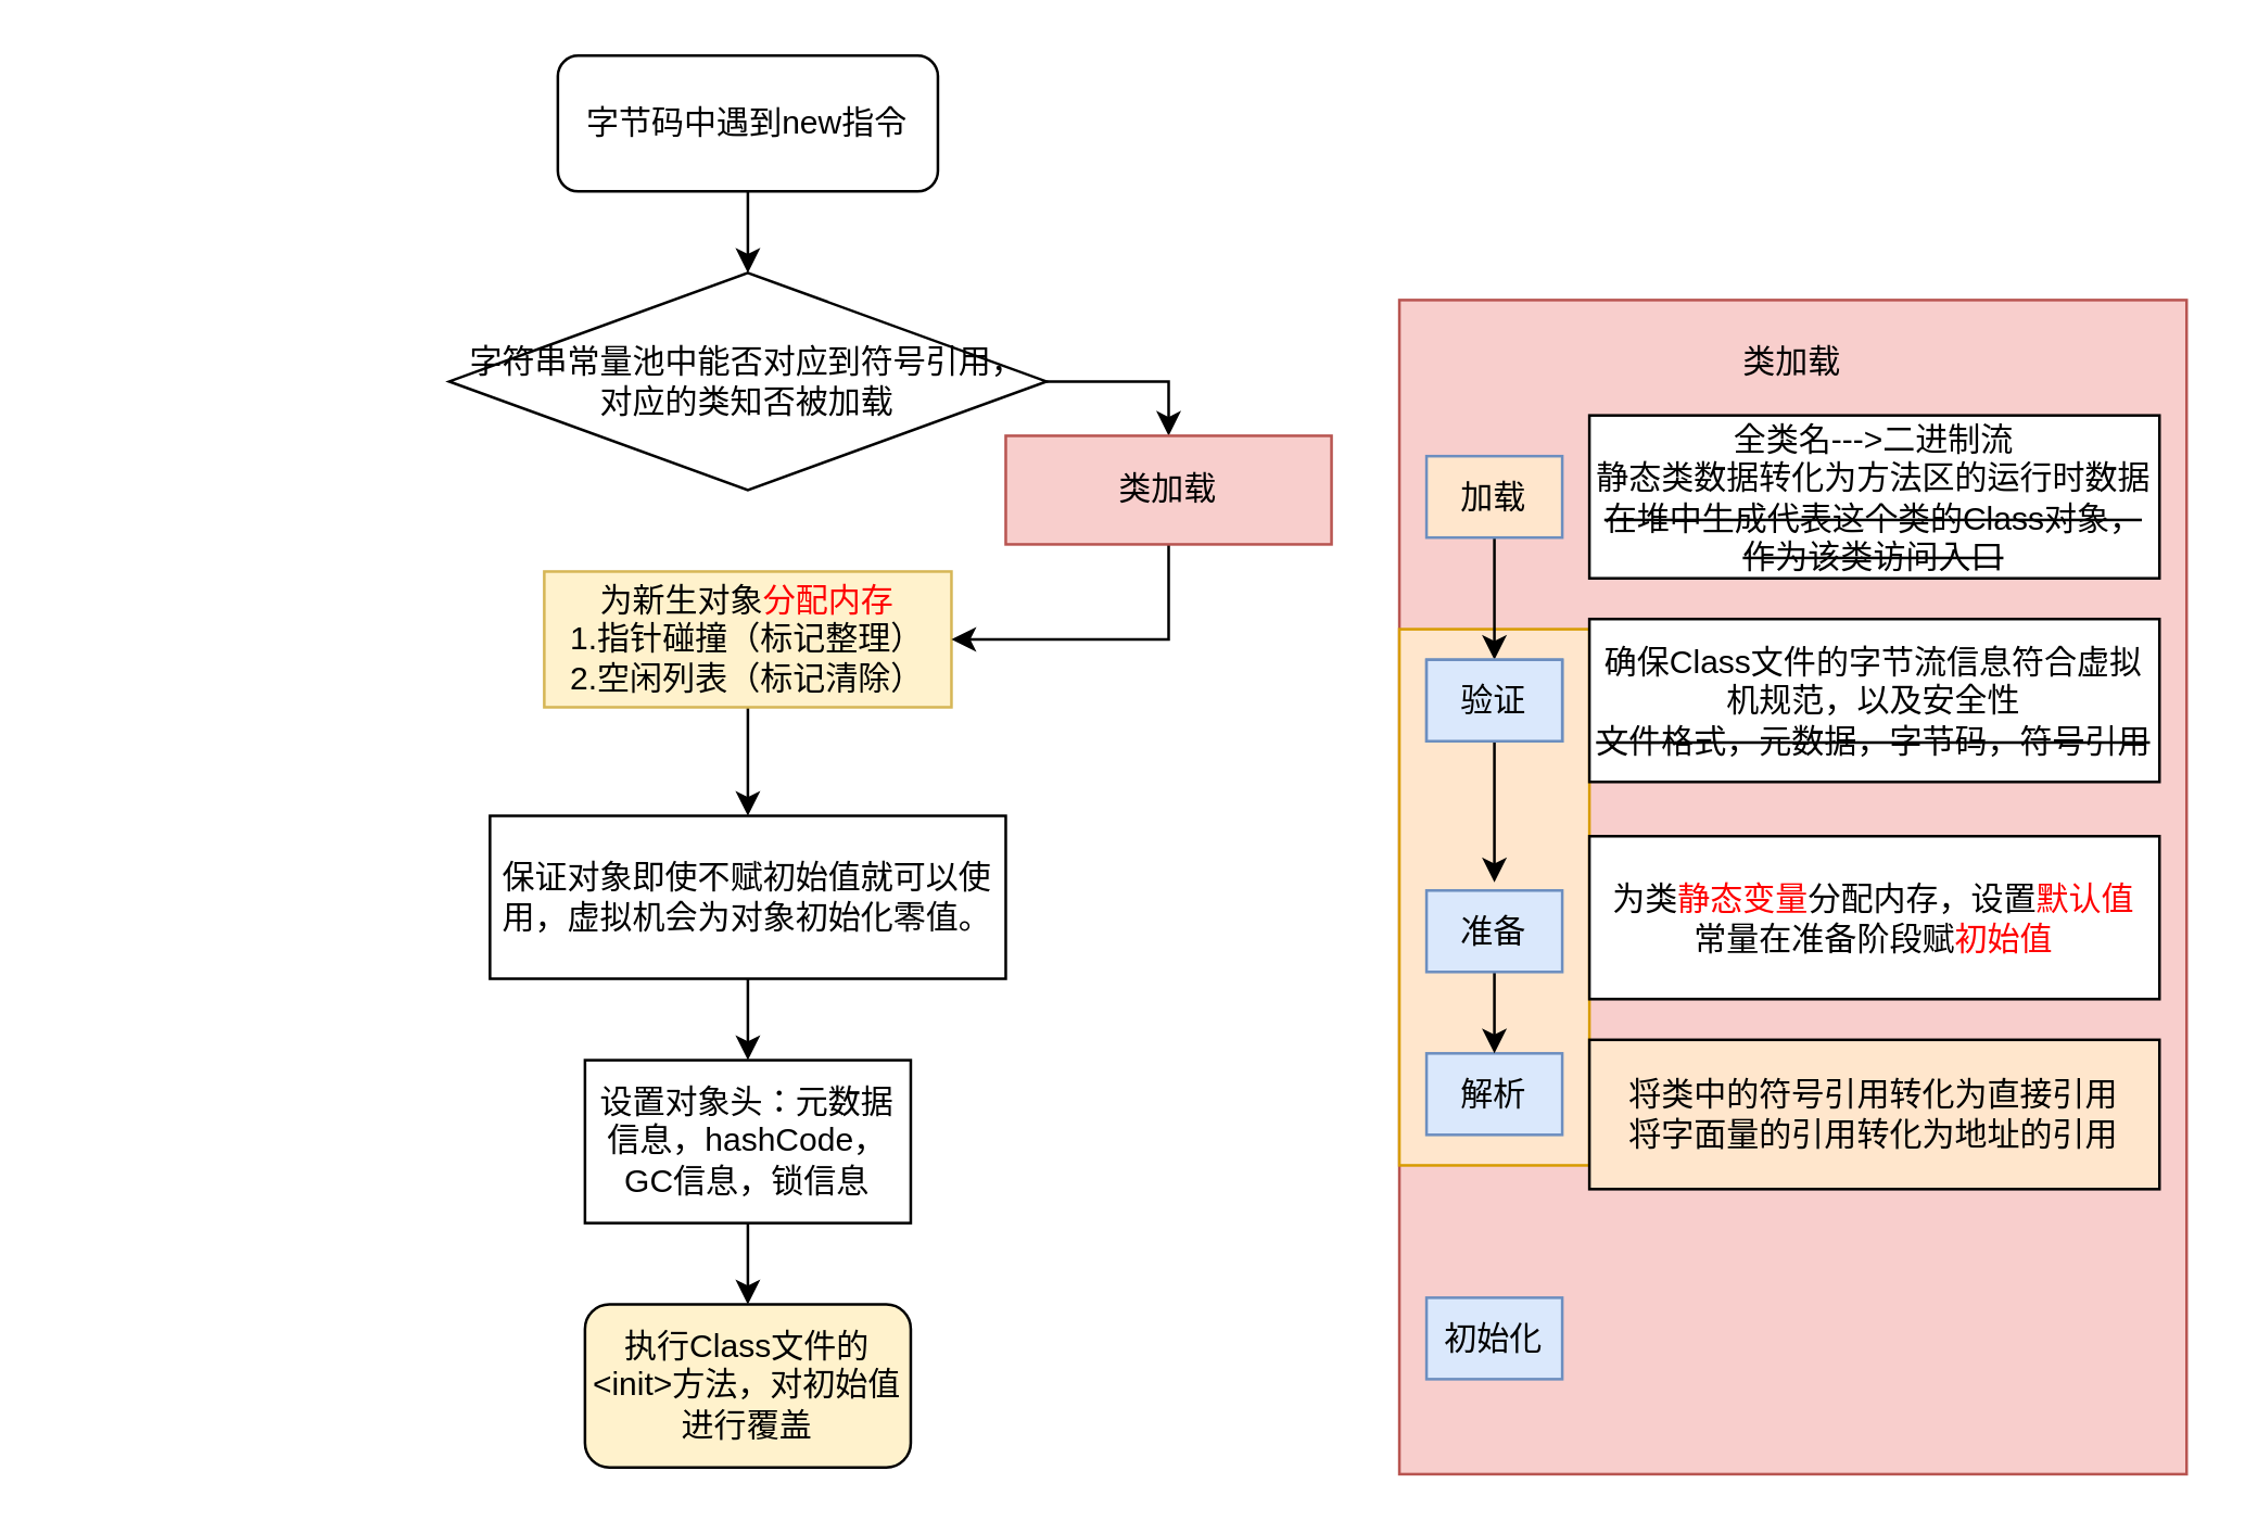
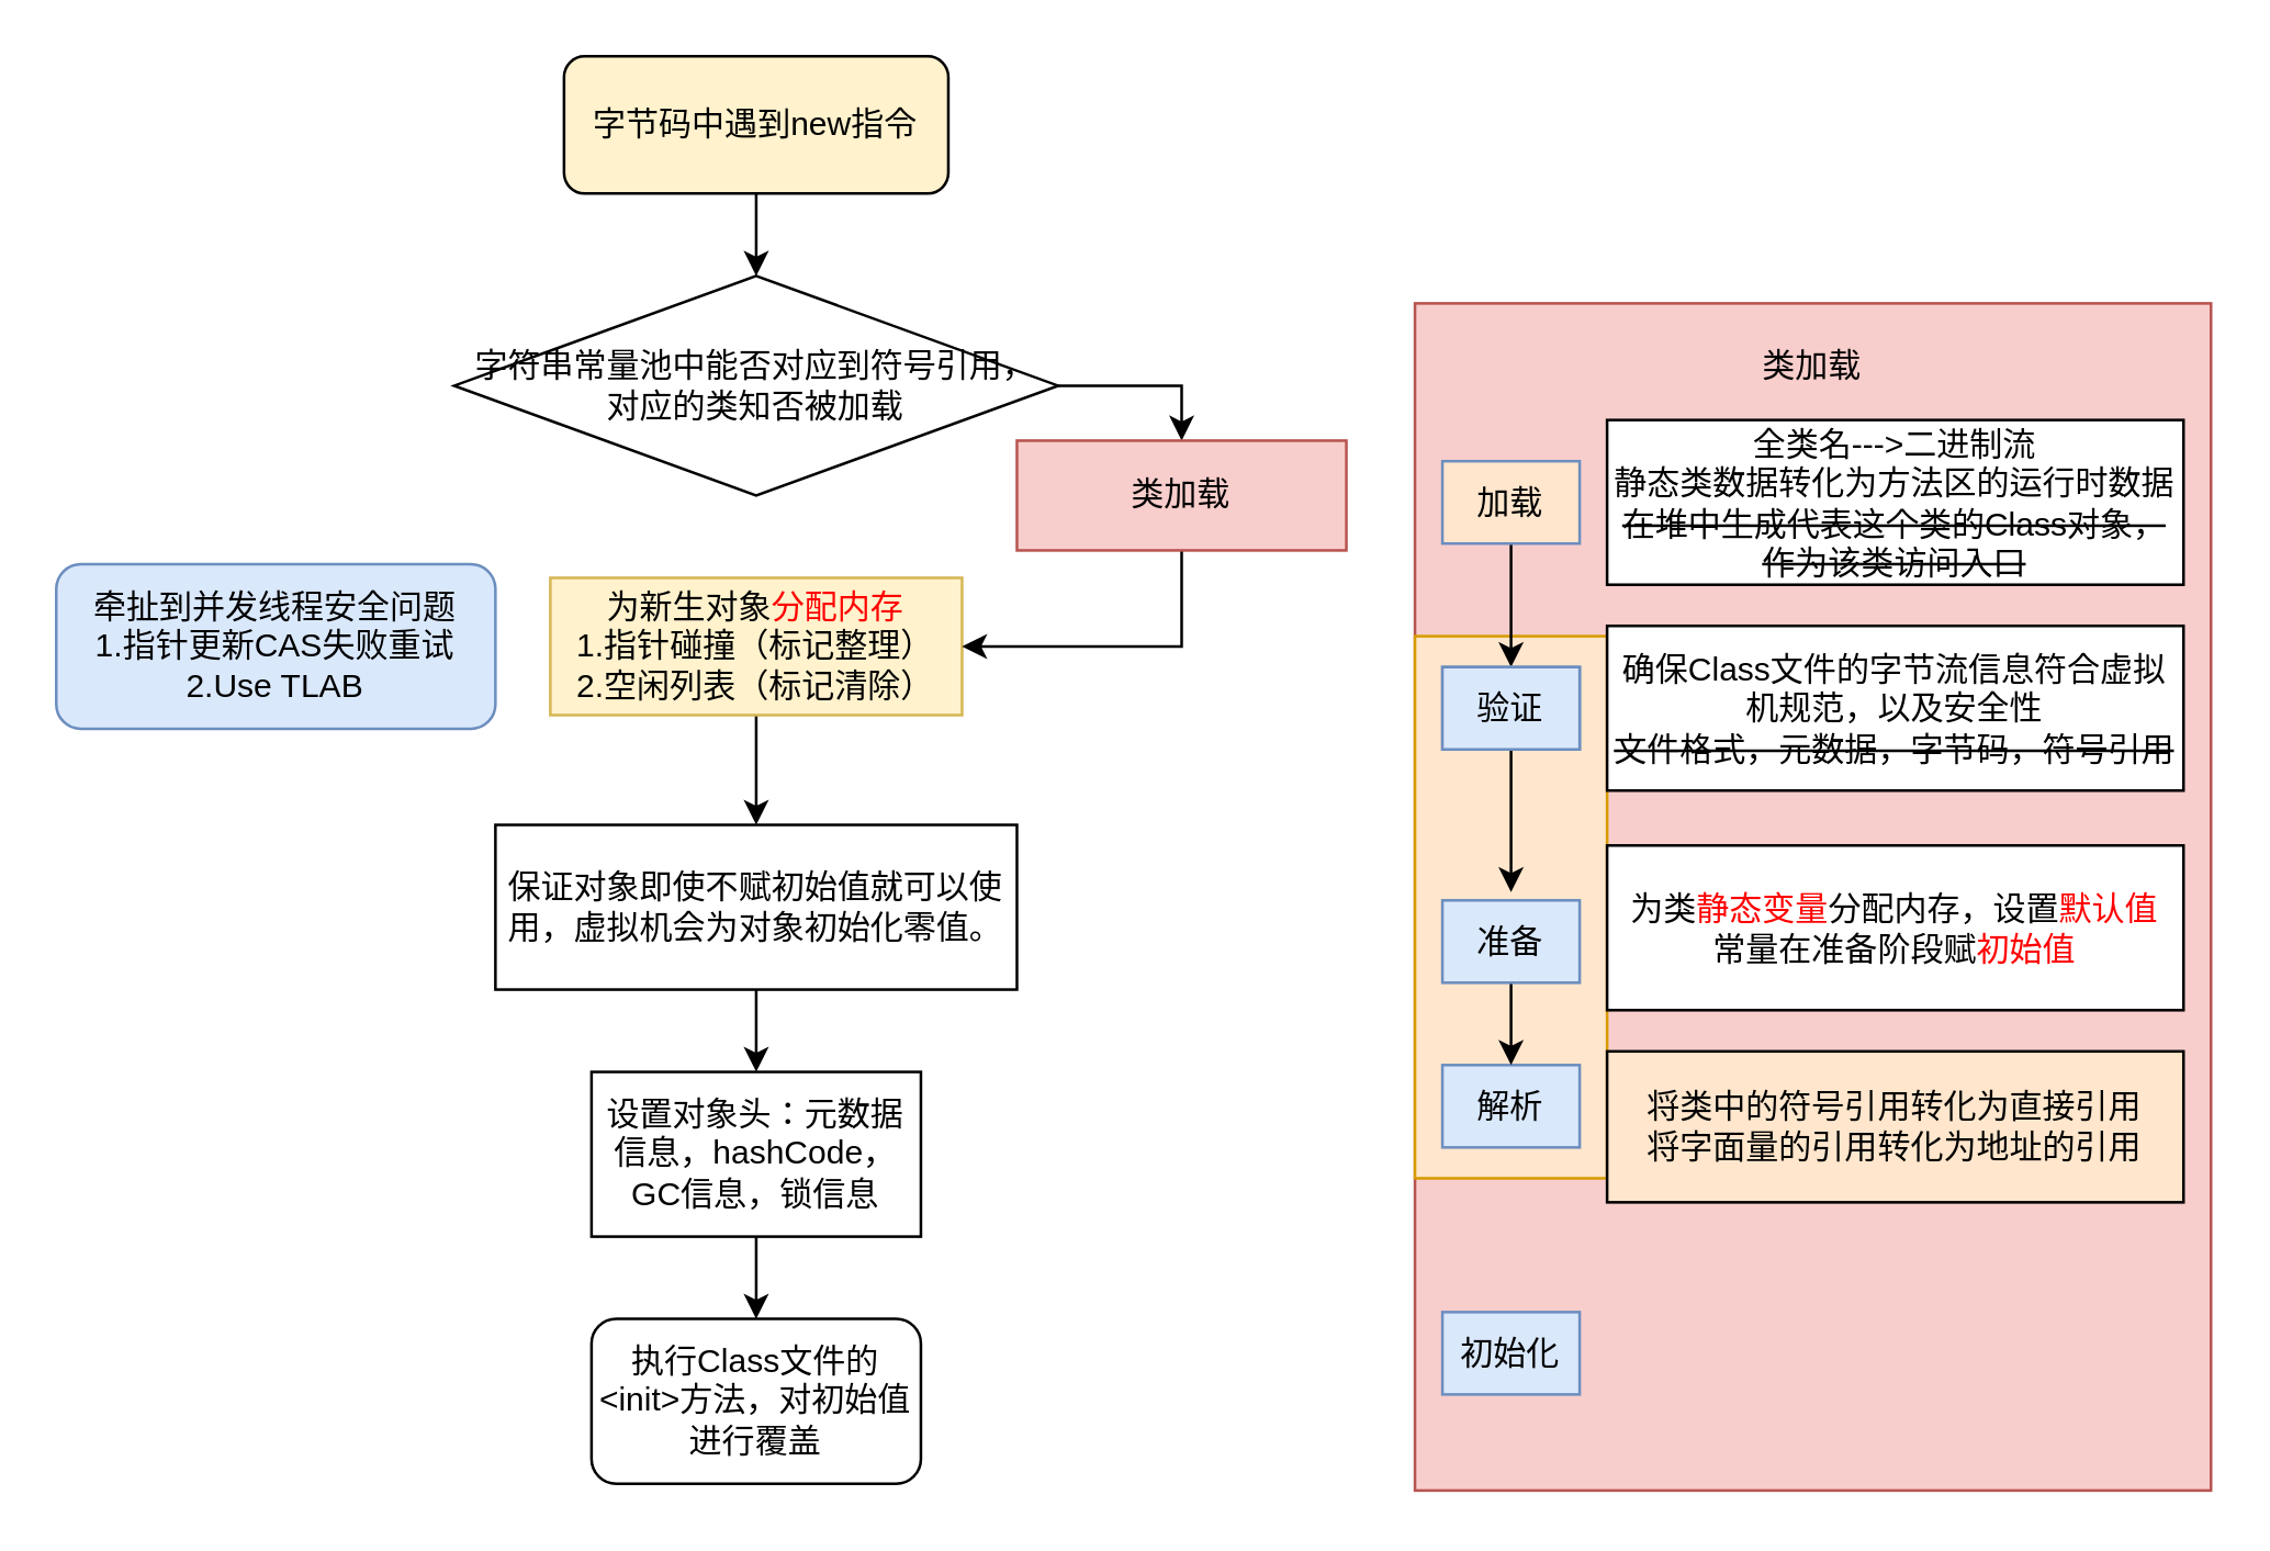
- <mxCell id="5" value="字节码中遇到new指令" style="rounded=1;whiteSpace=wrap;html=1;" vertex="1" parent="1"><mxGeometry x="205" y="20" width="140" height="50" as="geometry" /></mxCell>
+ <mxCell id="5" value="字节码中遇到new指令" style="rounded=1;whiteSpace=wrap;html=1;fillColor=#fff2cc;" vertex="1" parent="1"><mxGeometry x="205" y="20" width="140" height="50" as="geometry" /></mxCell>
+ <mxCell id="10" value="牵扯到并发线程安全问题&lt;br&gt;1.指针更新CAS失败重试&lt;br&gt;2.Use TLAB" style="rounded=1;whiteSpace=wrap;html=1;fontSize=12;fillColor=#dae8fc;strokeColor=#6c8ebf;" vertex="1" parent="1"><mxGeometry x="20" y="205" width="160" height="60" as="geometry" /></mxCell>
- <mxCell id="18" value="执行Class文件的&amp;lt;init&amp;gt;方法，对初始值进行覆盖" style="rounded=1;whiteSpace=wrap;html=1;fontSize=12;fontColor=#000000;fillColor=#fff2cc;" vertex="1" parent="1"><mxGeometry x="215" y="480" width="120" height="60" as="geometry" /></mxCell>
+ <mxCell id="18" value="执行Class文件的&amp;lt;init&amp;gt;方法，对初始值进行覆盖" style="rounded=1;whiteSpace=wrap;html=1;fontSize=12;fontColor=#000000;" vertex="1" parent="1"><mxGeometry x="215" y="480" width="120" height="60" as="geometry" /></mxCell>
